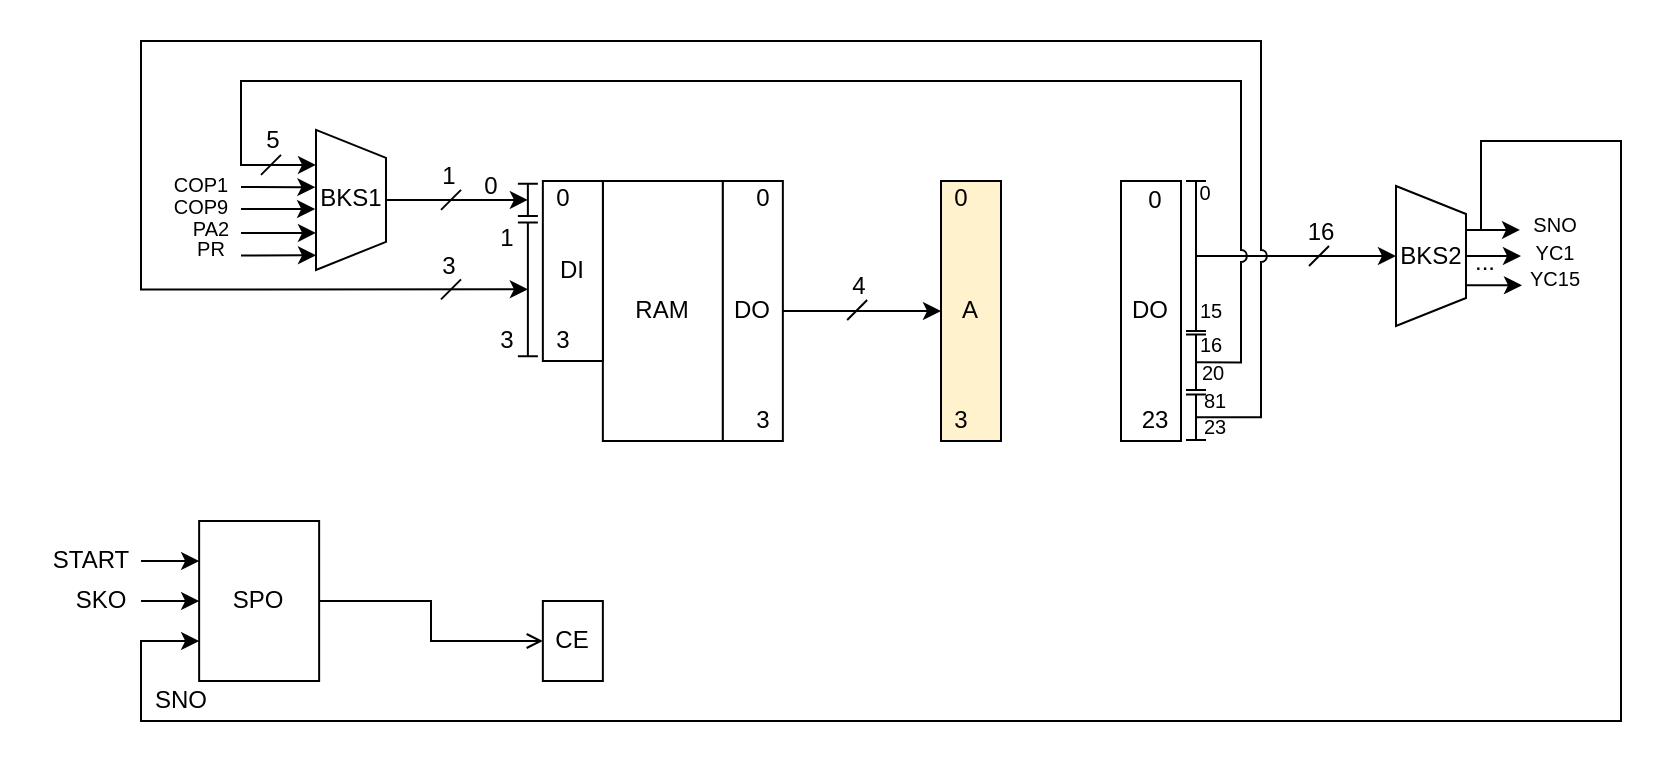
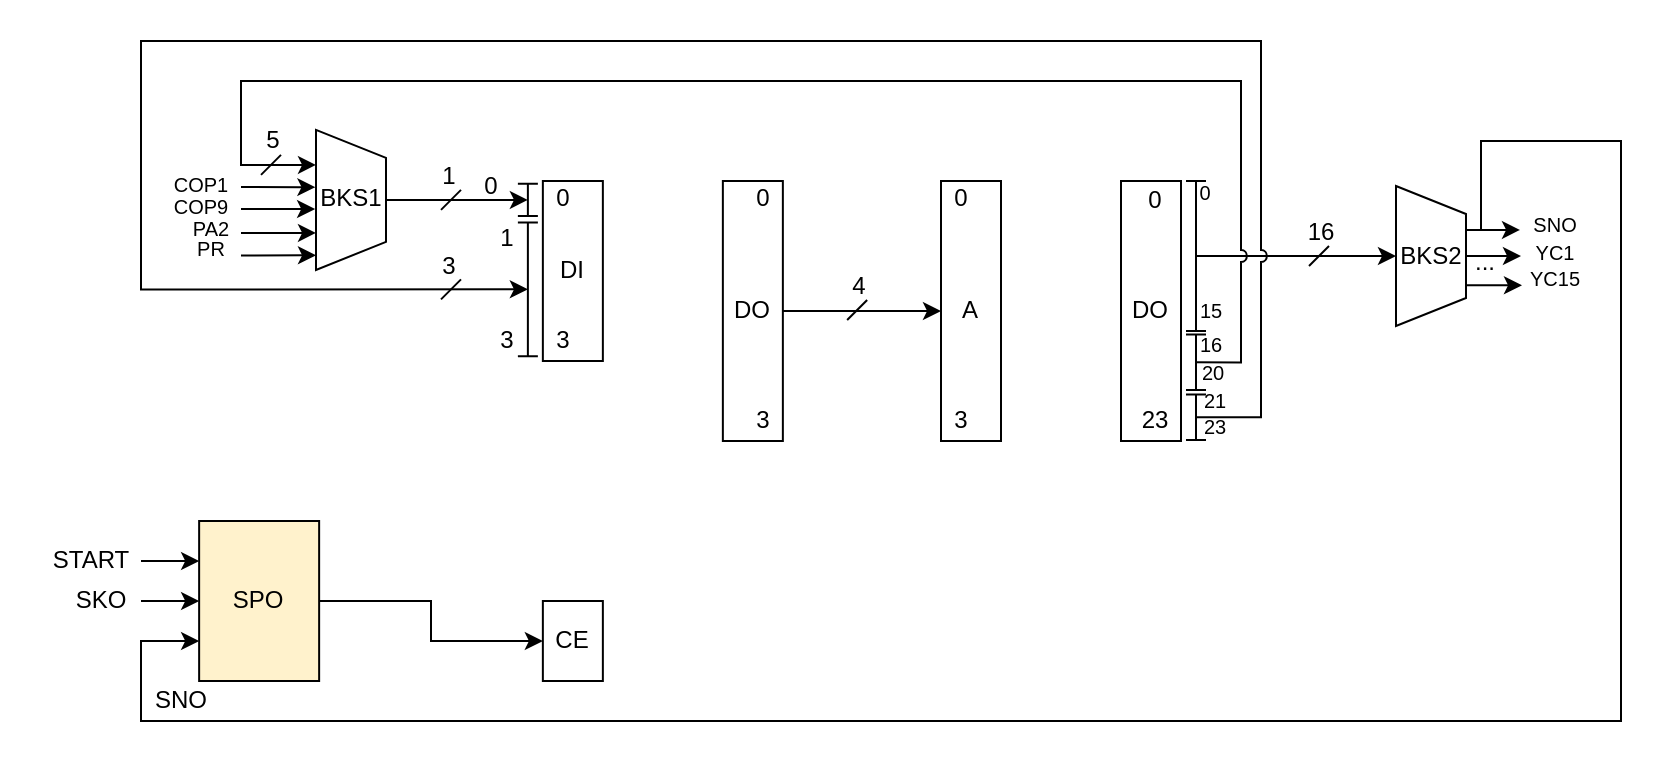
- <mxCell id="6" value="RAM" style="rounded=0;whiteSpace=wrap;html=1;" parent="1" vertex="1"><mxGeometry x="300.93" y="90" width="60" height="130" as="geometry" /></mxCell>
- <mxCell id="5" value="A" style="rounded=0;whiteSpace=wrap;html=1;fillColor=#fff2cc;" parent="1" vertex="1"><mxGeometry x="470" y="90" width="30" height="130" as="geometry" /></mxCell>
+ <mxCell id="5" value="A" style="rounded=0;whiteSpace=wrap;html=1;" parent="1" vertex="1"><mxGeometry x="470" y="90" width="30" height="130" as="geometry" /></mxCell>
- <mxCell id="61" value="81" style="text;html=1;align=center;verticalAlign=middle;resizable=0;points=[];autosize=1;fontSize=10;" parent="1" vertex="1"><mxGeometry x="592" y="190" width="30" height="20" as="geometry" /></mxCell>
+ <mxCell id="61" value="21" style="text;html=1;align=center;verticalAlign=middle;resizable=0;points=[];autosize=1;fontSize=10;" parent="1" vertex="1"><mxGeometry x="592" y="190" width="30" height="20" as="geometry" /></mxCell>
- <mxCell id="12" value="SPO" style="rounded=0;whiteSpace=wrap;html=1;" parent="1" vertex="1"><mxGeometry x="99.07" y="260" width="60" height="80" as="geometry" /></mxCell>
+ <mxCell id="12" value="SPO" style="rounded=0;whiteSpace=wrap;html=1;fillColor=#fff2cc;" parent="1" vertex="1"><mxGeometry x="99.07" y="260" width="60" height="80" as="geometry" /></mxCell>
- <mxCell id="11" style="edgeStyle=orthogonalEdgeStyle;rounded=0;orthogonalLoop=1;jettySize=auto;html=1;entryX=0;entryY=0.5;entryDx=0;entryDy=0;endArrow=open;" parent="1" source="12" target="10" edge="1"><mxGeometry relative="1" as="geometry" /></mxCell>
+ <mxCell id="11" style="edgeStyle=orthogonalEdgeStyle;rounded=0;orthogonalLoop=1;jettySize=auto;html=1;entryX=0;entryY=0.5;entryDx=0;entryDy=0;" parent="1" source="12" target="10" edge="1"><mxGeometry relative="1" as="geometry" /></mxCell>
